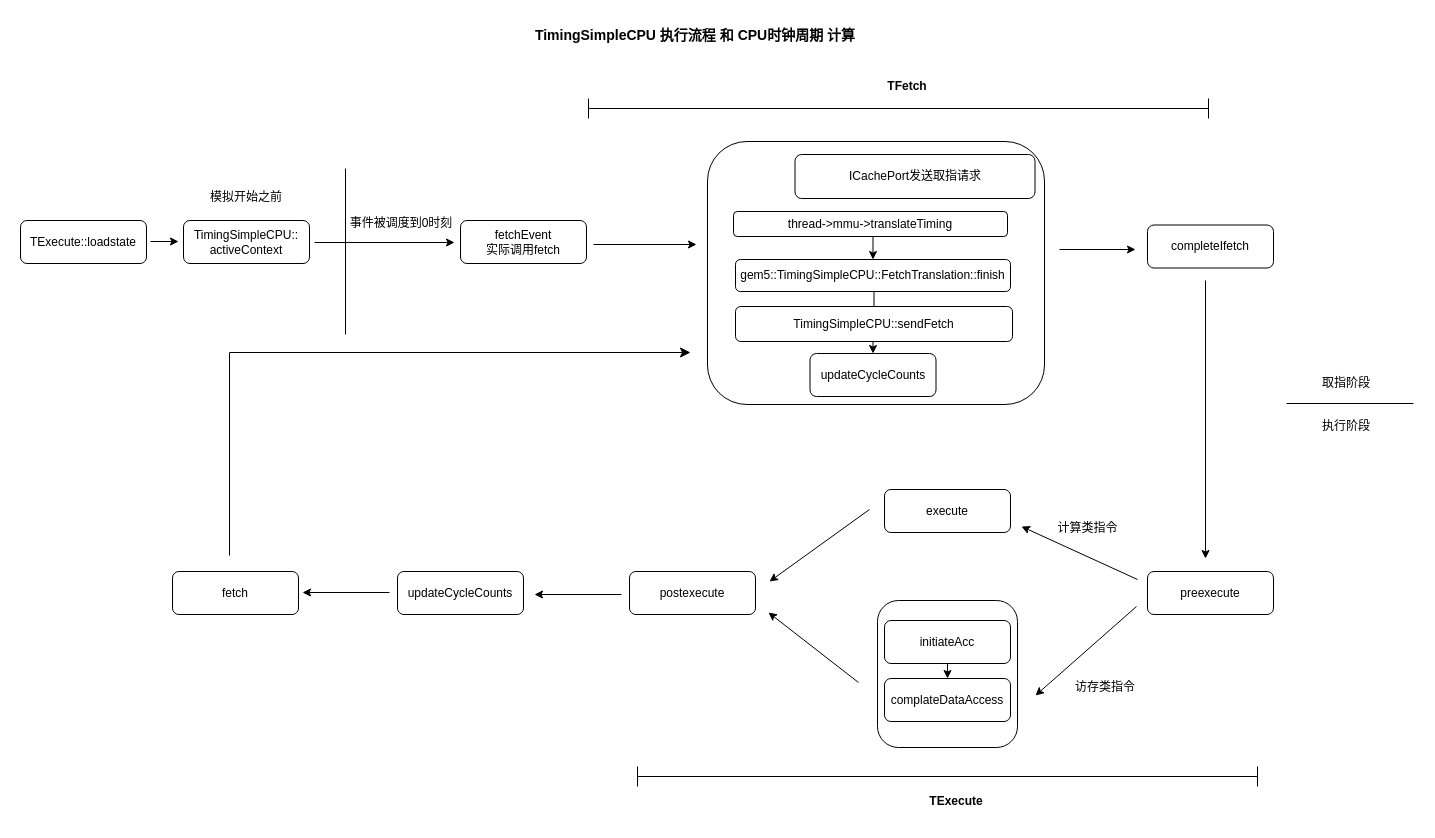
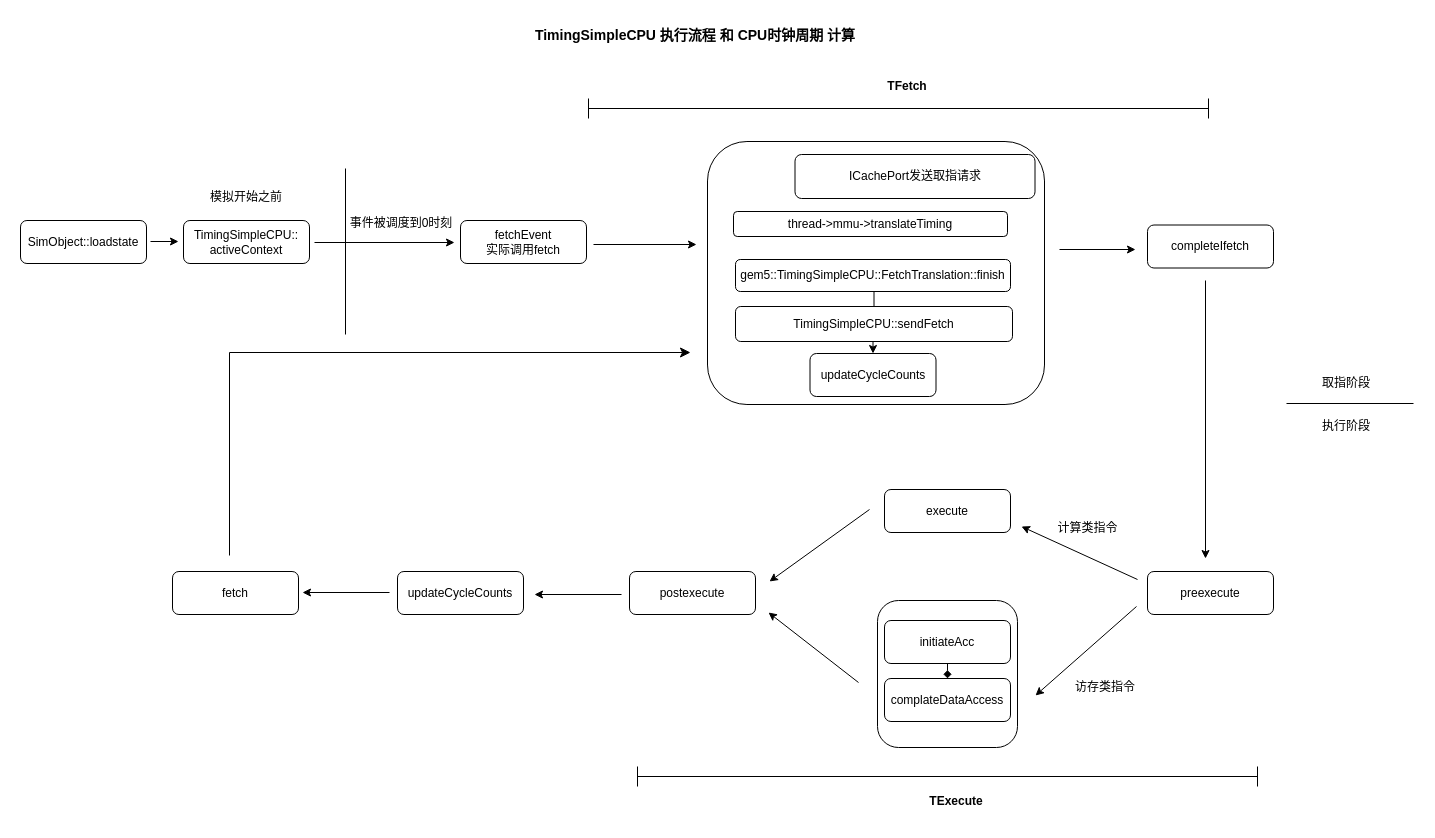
- <mxCell id="3" value="TExecute::loadstate" style="rounded=1;whiteSpace=wrap;html=1;" vertex="1" parent="1"><mxGeometry x="20" y="220" width="126" height="43" as="geometry" /></mxCell>
+ <mxCell id="3" value="SimObject::loadstate" style="rounded=1;whiteSpace=wrap;html=1;" vertex="1" parent="1"><mxGeometry x="20" y="220" width="126" height="43" as="geometry" /></mxCell>
- <mxCell id="24" style="edgeStyle=orthogonalEdgeStyle;rounded=0;orthogonalLoop=1;jettySize=auto;html=1;exitX=0.5;exitY=1;exitDx=0;exitDy=0;entryX=0.5;entryY=0;entryDx=0;entryDy=0;movable=1;resizable=1;rotatable=1;deletable=1;editable=1;locked=0;connectable=1;" edge="1" parent="21" source="22" target="23"><mxGeometry relative="1" as="geometry" /></mxCell>
- <mxCell id="37" style="edgeStyle=orthogonalEdgeStyle;rounded=0;orthogonalLoop=1;jettySize=auto;html=1;exitX=0.5;exitY=1;exitDx=0;exitDy=0;entryX=0.5;entryY=0;entryDx=0;entryDy=0;" edge="1" parent="33" source="35" target="36"><mxGeometry relative="1" as="geometry" /></mxCell>
+ <mxCell id="37" style="edgeStyle=orthogonalEdgeStyle;rounded=0;orthogonalLoop=1;jettySize=auto;html=1;exitX=0.5;exitY=1;exitDx=0;exitDy=0;entryX=0.5;entryY=0;entryDx=0;entryDy=0;endArrow=diamond;" edge="1" parent="33" source="35" target="36"><mxGeometry relative="1" as="geometry" /></mxCell>
